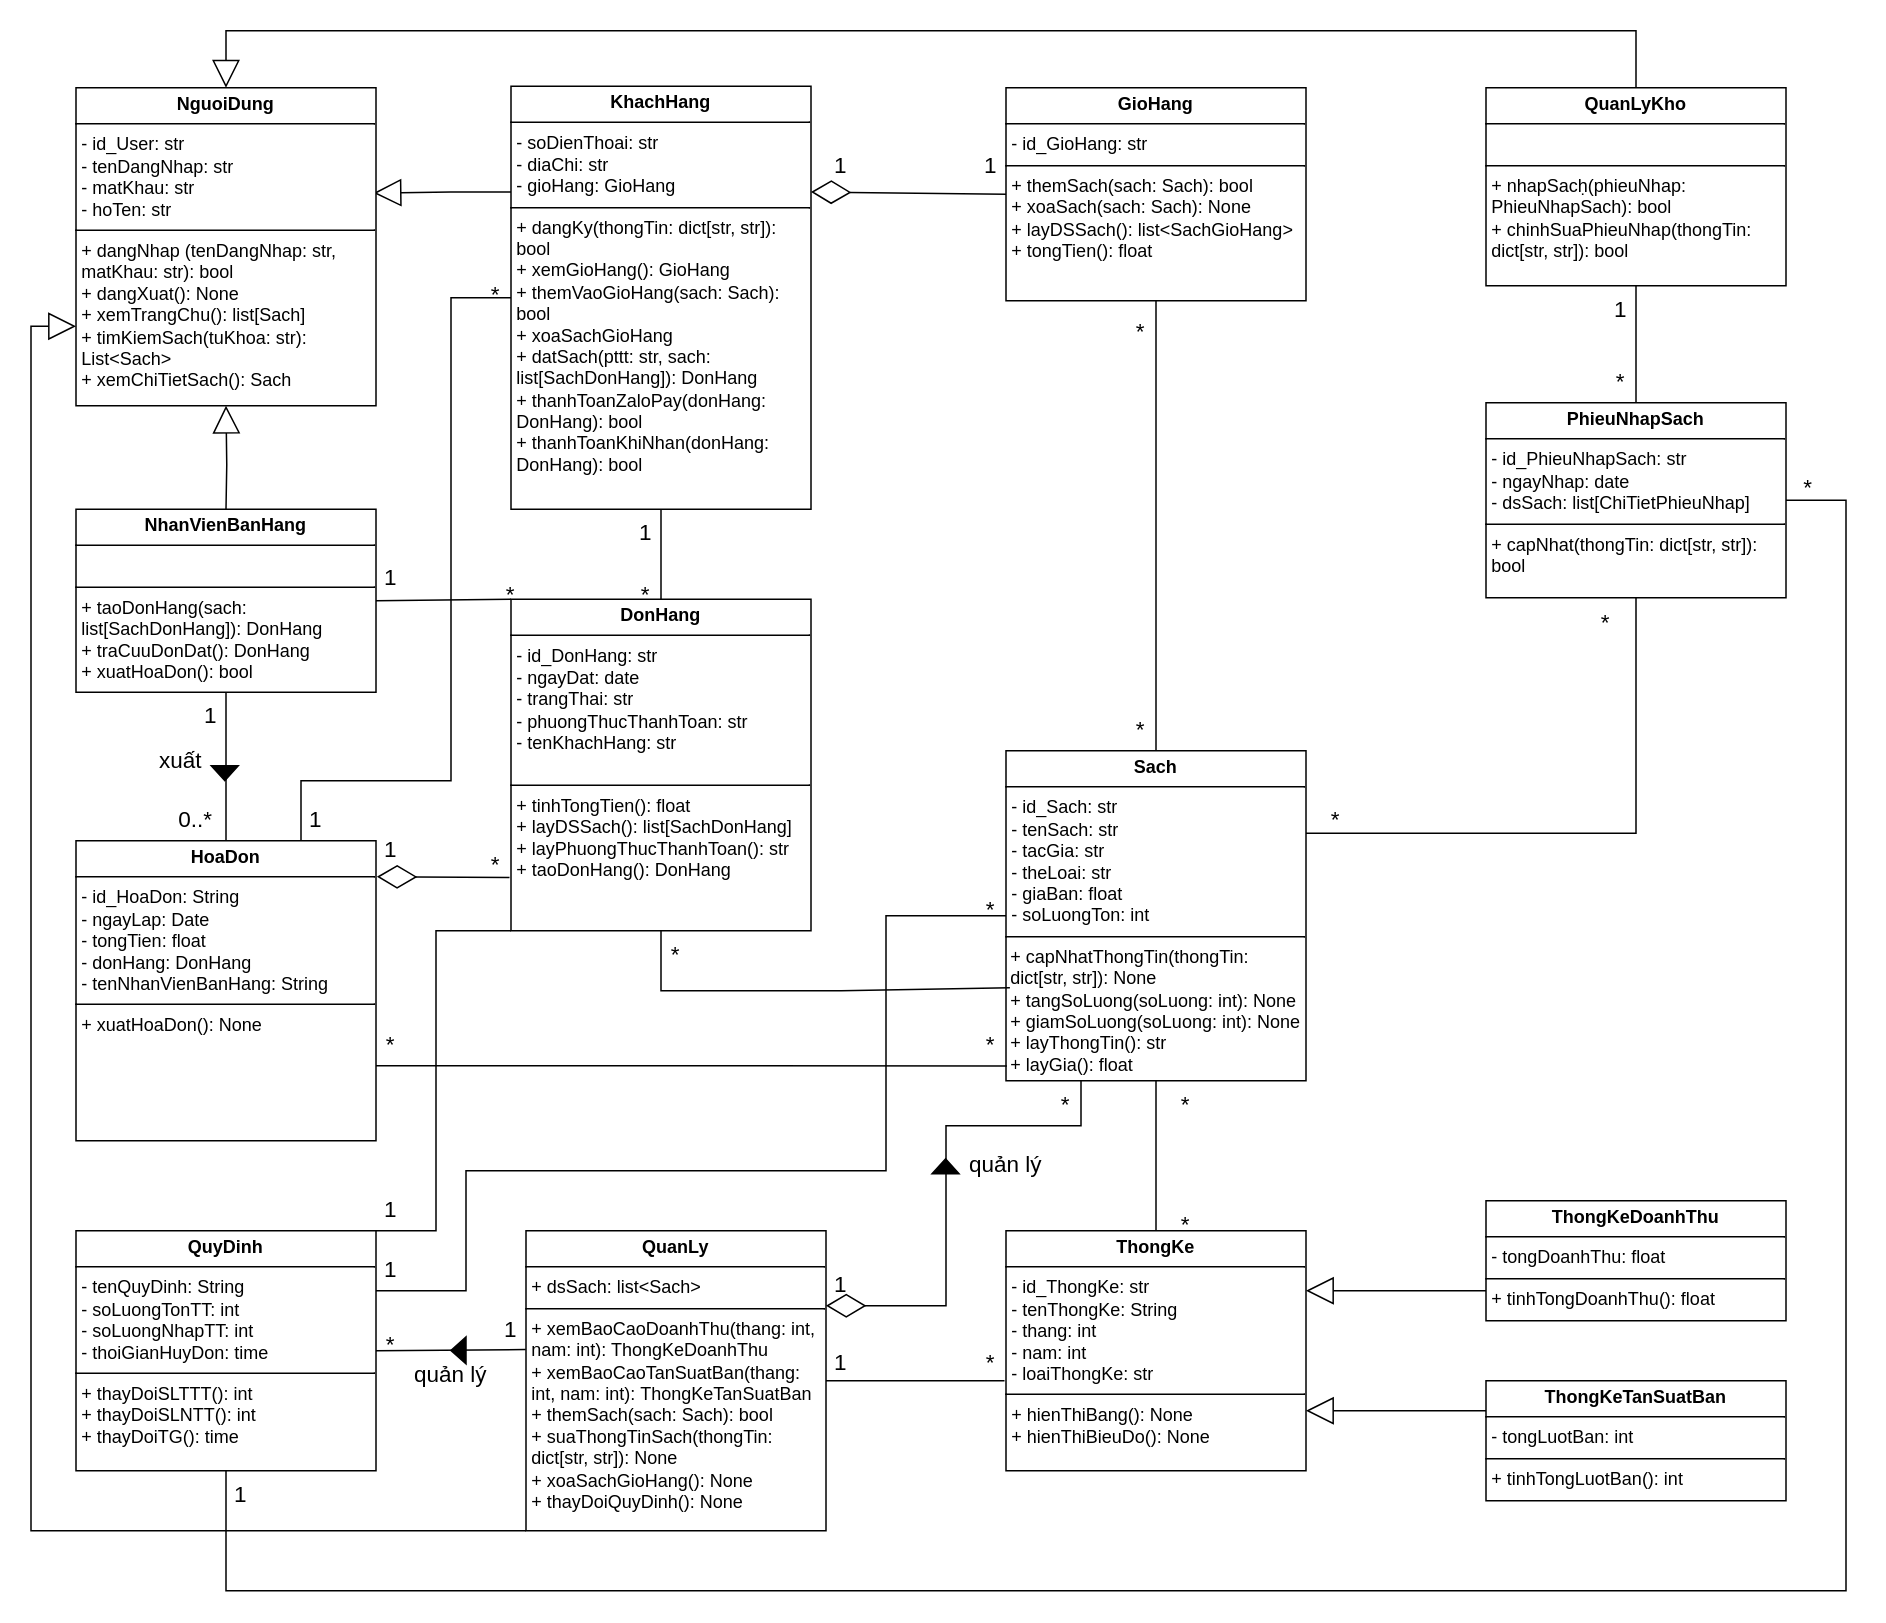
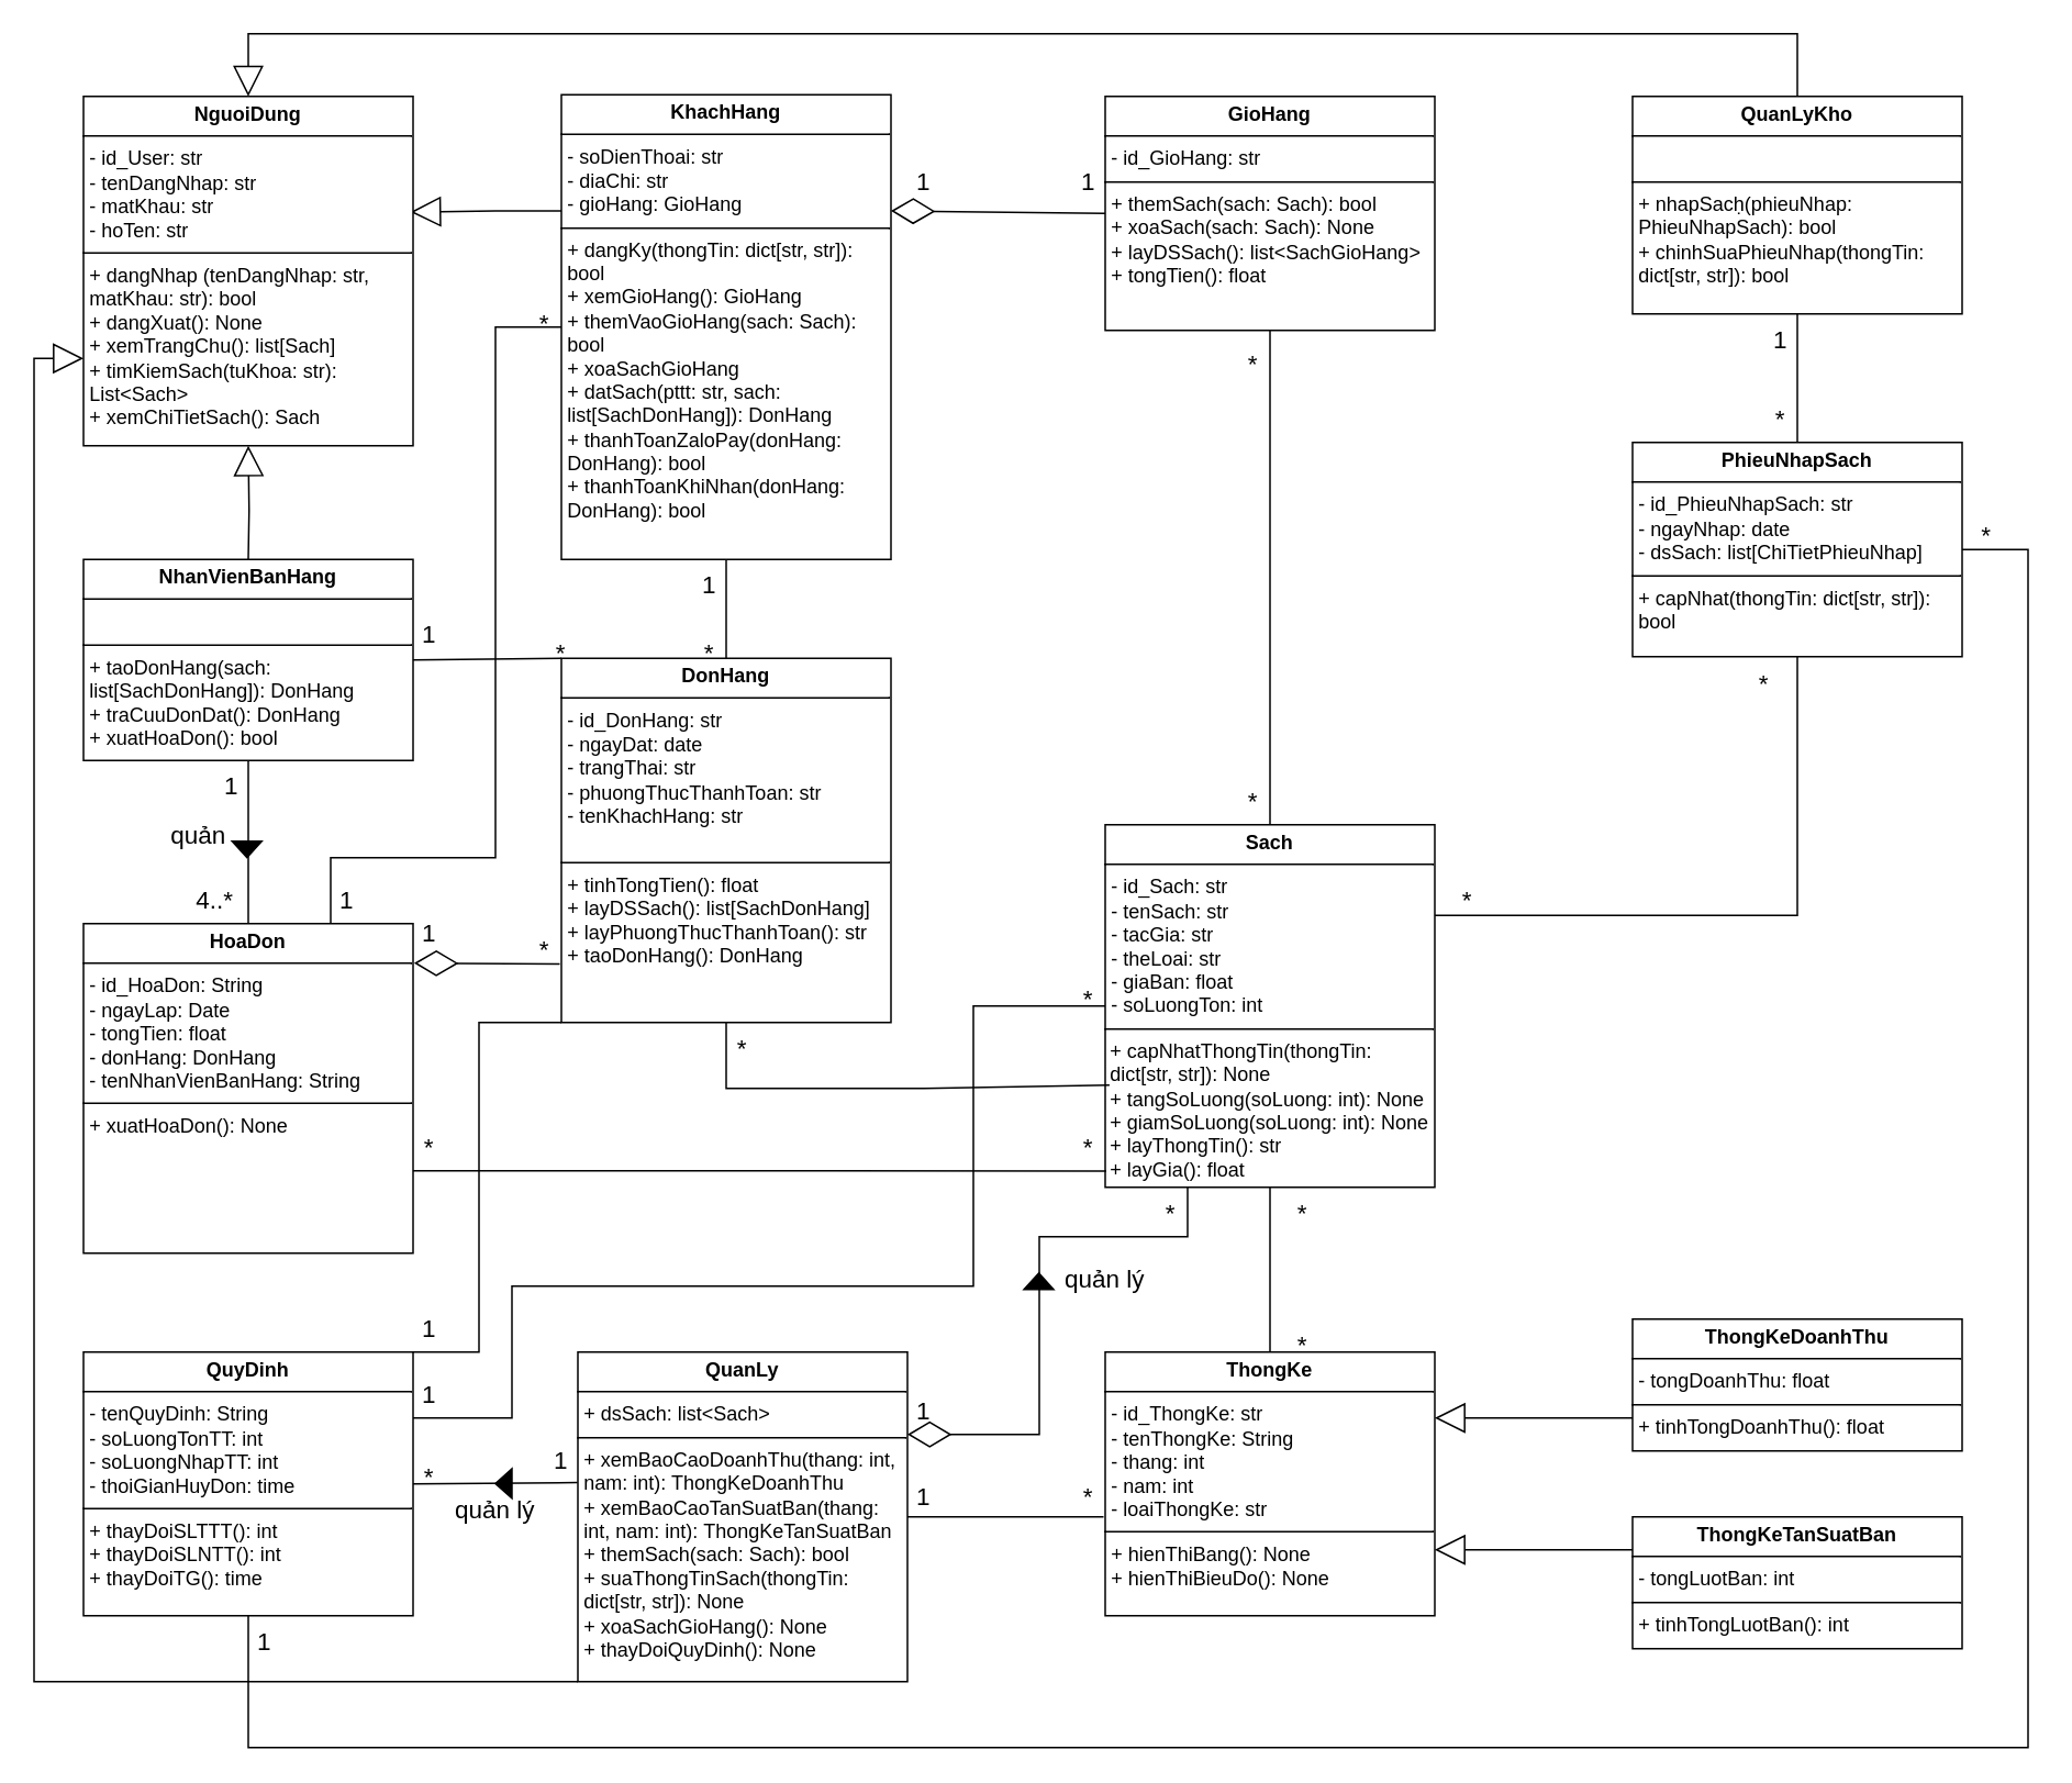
- <mxCell id="19" value="&lt;span style=&quot;font-size: 15px;&quot;&gt;xuất&lt;/span&gt;" style="text;html=1;align=center;verticalAlign=middle;whiteSpace=wrap;rounded=0;" parent="1" vertex="1"><mxGeometry x="90" y="491" width="60" height="30" as="geometry" /></mxCell>
+ <mxCell id="19" value="&lt;span style=&quot;font-size: 15px;&quot;&gt;quản&lt;/span&gt;" style="text;html=1;align=center;verticalAlign=middle;whiteSpace=wrap;rounded=0;" parent="1" vertex="1"><mxGeometry x="90" y="491" width="60" height="30" as="geometry" /></mxCell>
- <mxCell id="18" value="&lt;font style=&quot;font-size: 15px;&quot;&gt;0..*&lt;/font&gt;" style="text;html=1;align=center;verticalAlign=middle;whiteSpace=wrap;rounded=0;" parent="1" vertex="1"><mxGeometry x="100" y="530" width="60" height="30" as="geometry" /></mxCell>
+ <mxCell id="18" value="&lt;font style=&quot;font-size: 15px;&quot;&gt;4..*&lt;/font&gt;" style="text;html=1;align=center;verticalAlign=middle;whiteSpace=wrap;rounded=0;" parent="1" vertex="1"><mxGeometry x="100" y="530" width="60" height="30" as="geometry" /></mxCell>
